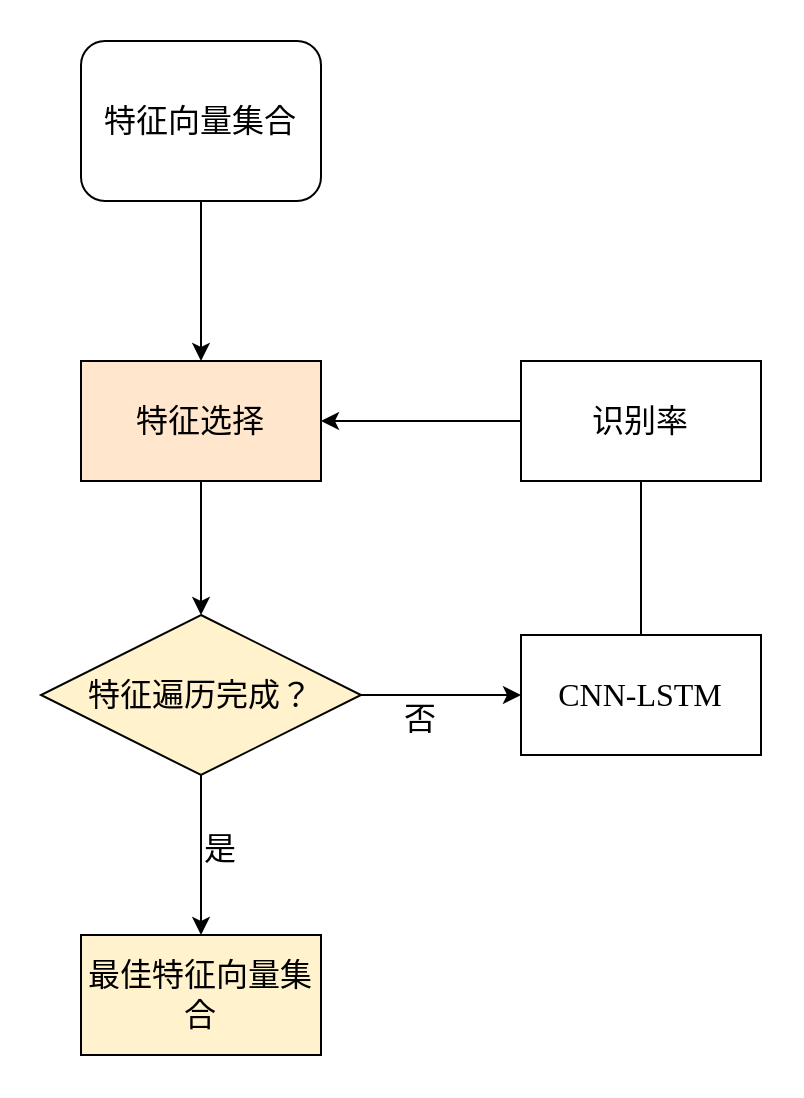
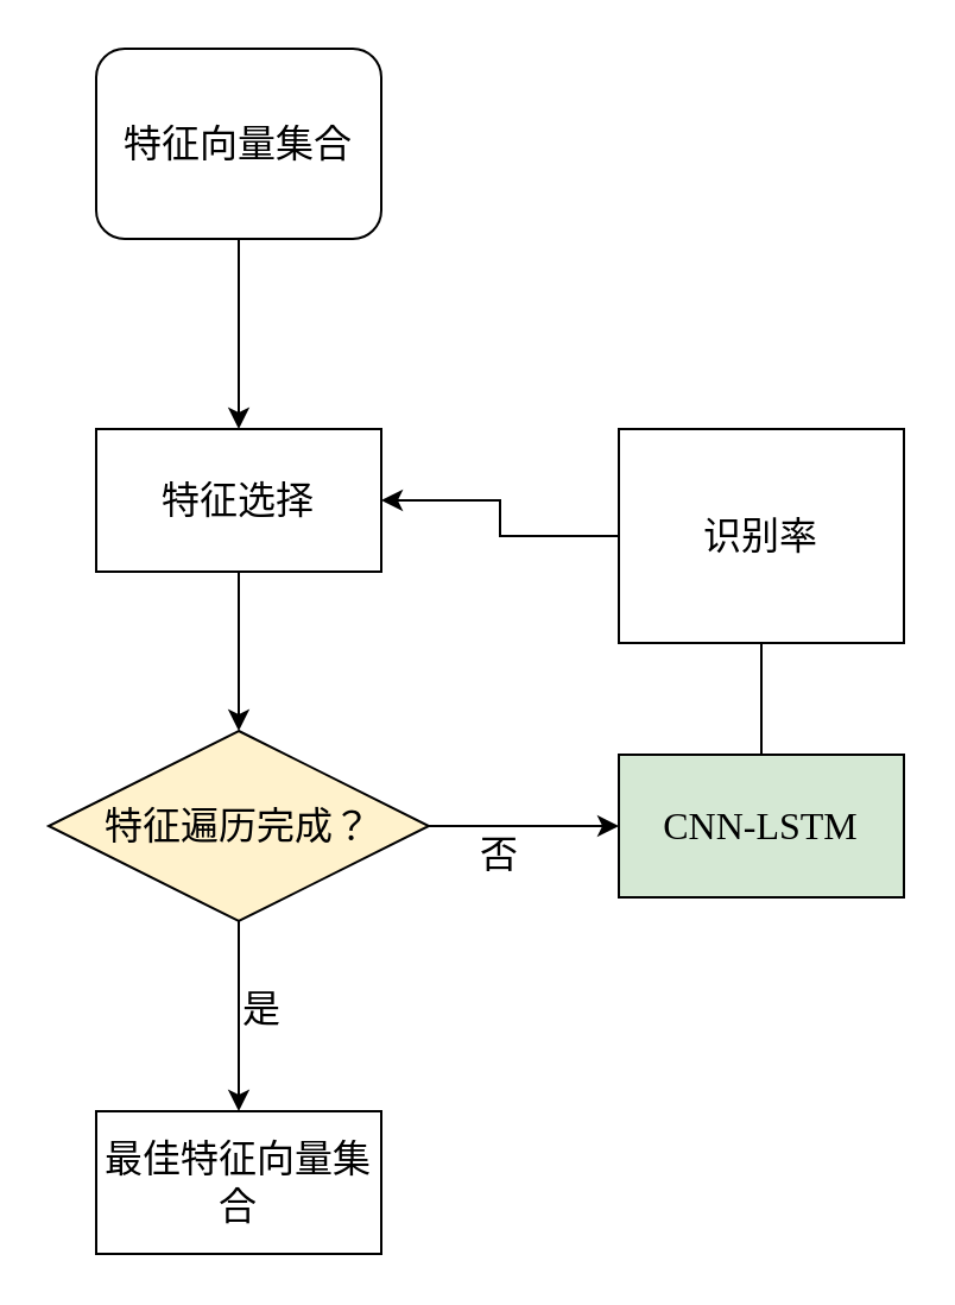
- <mxCell id="5" value="特征选择" style="rounded=0;whiteSpace=wrap;html=1;fontSize=16;fontFamily=Times New Roman;fillColor=#ffe6cc;" parent="1" vertex="1"><mxGeometry x="40" y="180" width="120" height="60" as="geometry" /></mxCell>
+ <mxCell id="5" value="特征选择" style="rounded=0;whiteSpace=wrap;html=1;fontSize=16;fontFamily=Times New Roman;" parent="1" vertex="1"><mxGeometry x="40" y="180" width="120" height="60" as="geometry" /></mxCell>
- <mxCell id="12" value="识别率" style="rounded=0;whiteSpace=wrap;html=1;fontSize=16;fontFamily=Times New Roman;" parent="1" vertex="1"><mxGeometry x="260" y="180" width="120" height="60" as="geometry" /></mxCell>
+ <mxCell id="12" value="识别率" style="rounded=0;whiteSpace=wrap;html=1;fontSize=16;fontFamily=Times New Roman;" parent="1" vertex="1"><mxGeometry x="260" y="180" width="120" height="90" as="geometry" /></mxCell>
- <mxCell id="10" value="CNN-LSTM" style="rounded=0;whiteSpace=wrap;html=1;fontSize=16;fontFamily=Times New Roman;" parent="1" vertex="1"><mxGeometry x="260" y="317" width="120" height="60" as="geometry" /></mxCell>
+ <mxCell id="10" value="CNN-LSTM" style="rounded=0;whiteSpace=wrap;html=1;fontSize=16;fontFamily=Times New Roman;fillColor=#d5e8d4;" parent="1" vertex="1"><mxGeometry x="260" y="317" width="120" height="60" as="geometry" /></mxCell>
- <mxCell id="13" value="最佳特征向量集合" style="rounded=0;whiteSpace=wrap;html=1;fontSize=16;fontFamily=Times New Roman;fillColor=#fff2cc;" parent="1" vertex="1"><mxGeometry x="40" y="467" width="120" height="60" as="geometry" /></mxCell>
+ <mxCell id="13" value="最佳特征向量集合" style="rounded=0;whiteSpace=wrap;html=1;fontSize=16;fontFamily=Times New Roman;" parent="1" vertex="1"><mxGeometry x="40" y="467" width="120" height="60" as="geometry" /></mxCell>
